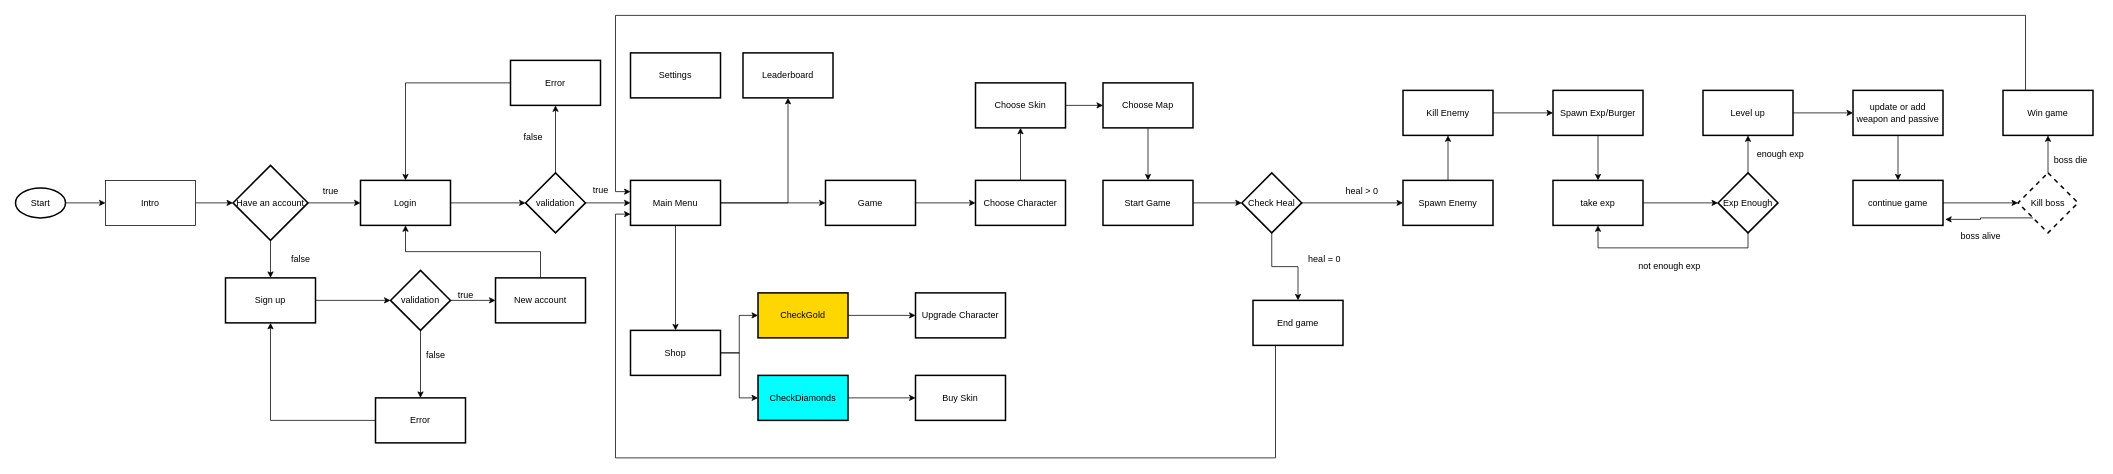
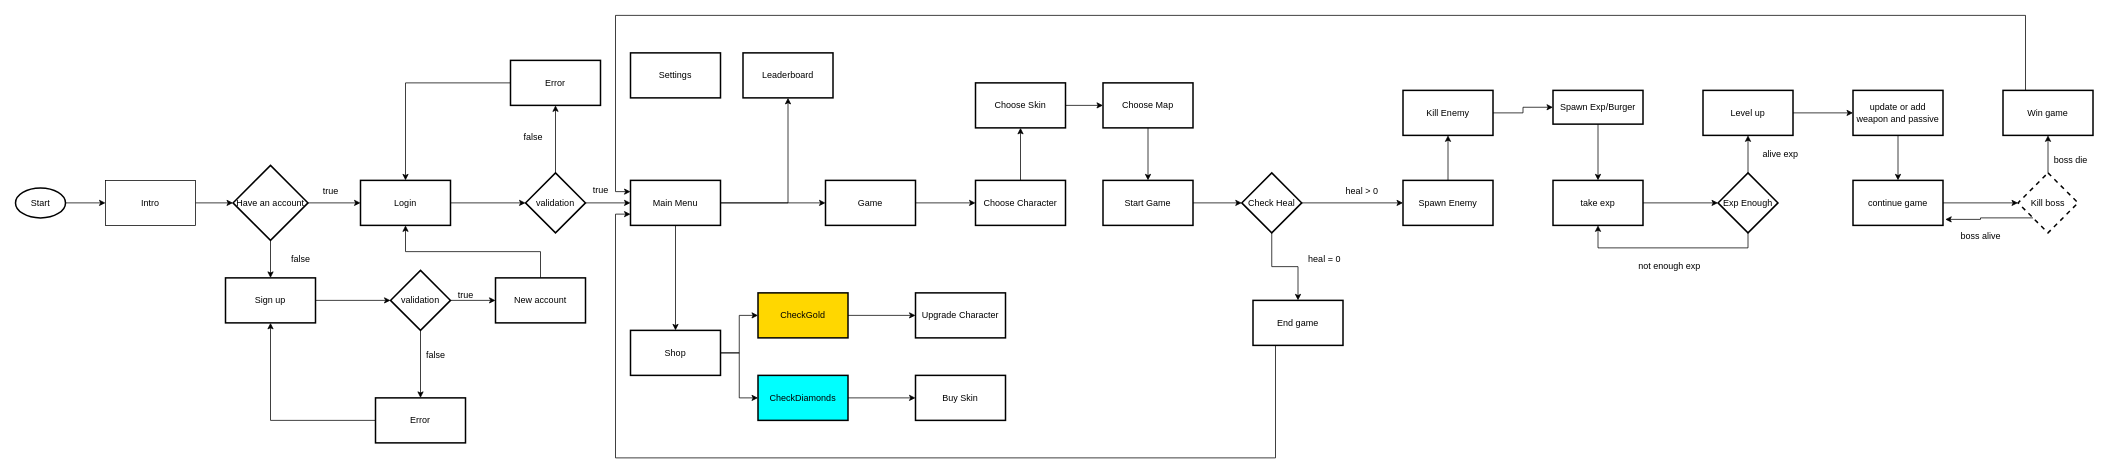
- <mxCell id="55" value="Spawn Exp/Burger" style="whiteSpace=wrap;html=1;strokeWidth=2;" parent="1" vertex="1"><mxGeometry x="2070" y="120" width="120" height="60" as="geometry" /></mxCell>
+ <mxCell id="55" value="Spawn Exp/Burger" style="whiteSpace=wrap;html=1;strokeWidth=2;" parent="1" vertex="1"><mxGeometry x="2070" y="120" width="120" height="45" as="geometry" /></mxCell>
- <mxCell id="70" value="enough exp" style="text;html=1;align=center;verticalAlign=middle;resizable=0;points=[];autosize=1;strokeColor=none;fillColor=none;" vertex="1" parent="1"><mxGeometry x="2328" y="190" width="90" height="30" as="geometry" /></mxCell>
+ <mxCell id="70" value="alive exp" style="text;html=1;align=center;verticalAlign=middle;resizable=0;points=[];autosize=1;strokeColor=none;fillColor=none;" vertex="1" parent="1"><mxGeometry x="2328" y="190" width="90" height="30" as="geometry" /></mxCell>
